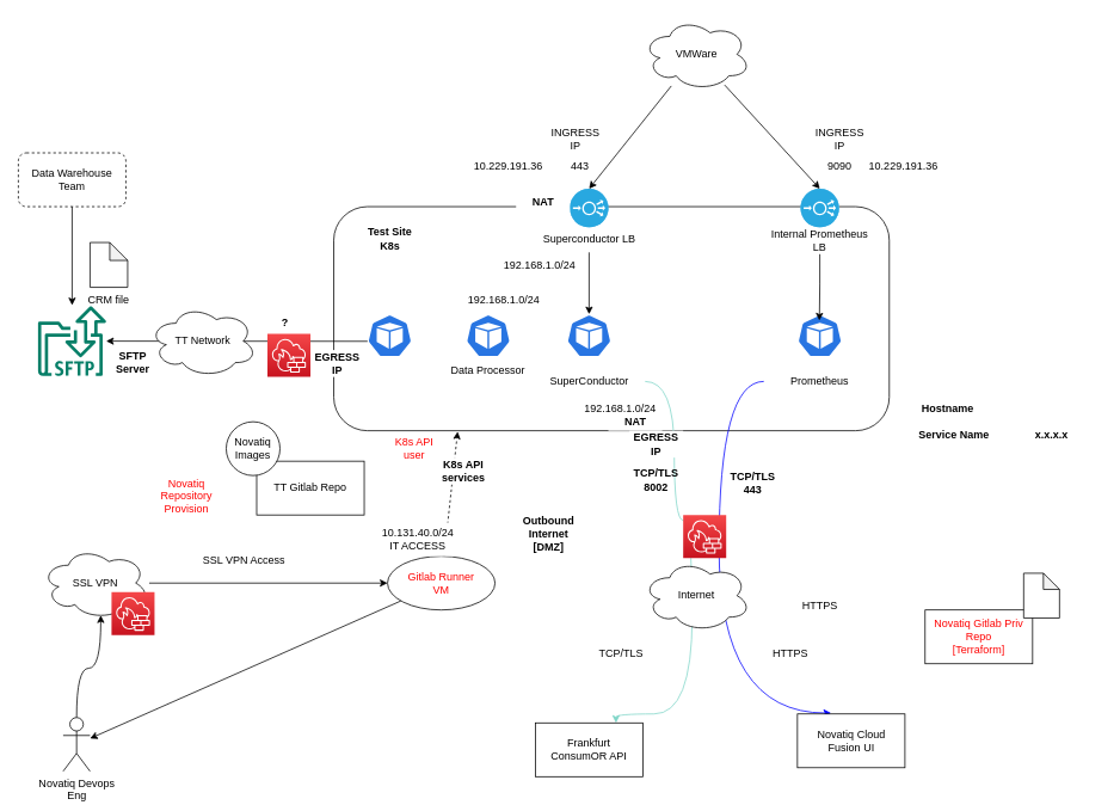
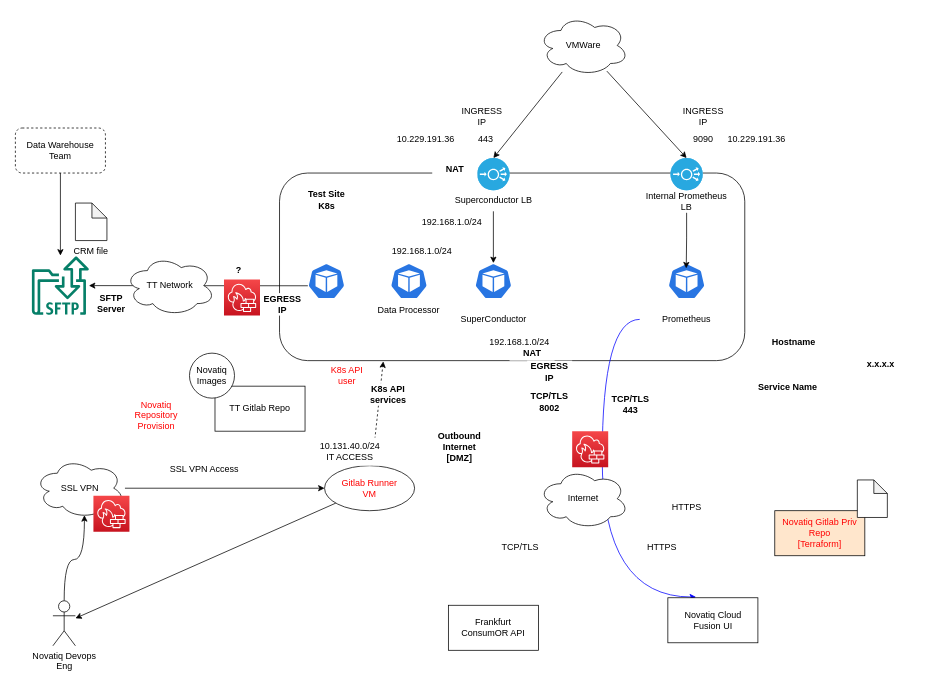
- <mxCell id="71" value="Service Name" style="text;html=1;strokeColor=none;fillColor=default;align=center;verticalAlign=middle;whiteSpace=wrap;rounded=0;fontStyle=1" vertex="1" parent="1"><mxGeometry x="1009.5" y="470" width="109" height="30" as="geometry" /></mxCell>
+ <mxCell id="71" value="Service Name" style="text;html=1;strokeColor=none;fillColor=default;align=center;verticalAlign=middle;whiteSpace=wrap;rounded=0;fontStyle=1" vertex="1" parent="1"><mxGeometry x="994.5" y="500" width="109" height="30" as="geometry" /></mxCell>
- <mxCell id="53" value="Novatiq Gitlab Priv Repo&lt;br&gt;[Terraform]" style="rounded=0;whiteSpace=wrap;html=1;fontColor=#FF0000;" vertex="1" parent="1"><mxGeometry x="1032" y="680" width="120" height="60" as="geometry" /></mxCell>
+ <mxCell id="53" value="Novatiq Gitlab Priv Repo&lt;br&gt;[Terraform]" style="rounded=0;whiteSpace=wrap;html=1;fontColor=#FF0000;fillColor=#ffe6cc;" vertex="1" parent="1"><mxGeometry x="1032" y="680" width="120" height="60" as="geometry" /></mxCell>
- <mxCell id="4" style="rounded=0;orthogonalLoop=1;jettySize=auto;html=1;entryX=0.75;entryY=0;entryDx=0;entryDy=0;edgeStyle=orthogonalEdgeStyle;curved=1;strokeColor=#81D6C8;" edge="1" parent="1" source="5" target="20"><mxGeometry relative="1" as="geometry"><Array as="points"><mxPoint x="752" y="425" /><mxPoint x="752" y="580" /><mxPoint x="772" y="580" /><mxPoint x="772" y="796" /></Array></mxGeometry></mxCell>
